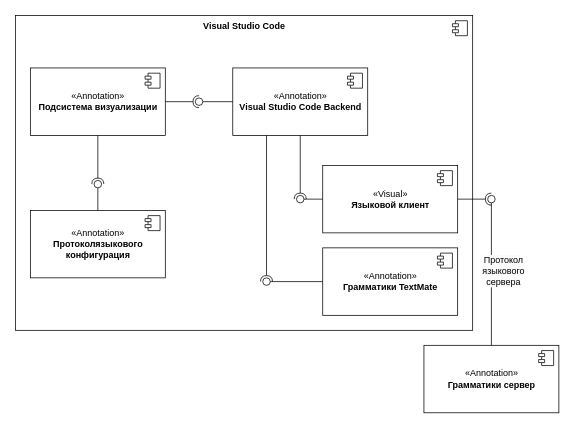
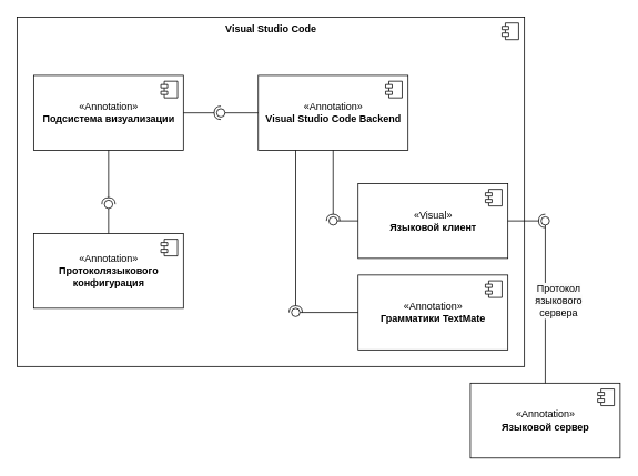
- <mxCell id="6" value="«Annotation»&lt;br&gt;&lt;b&gt;Грамматики сервер&lt;/b&gt;" style="html=1;dropTarget=0;" vertex="1" parent="1"><mxGeometry x="565" y="460" width="180" height="90" as="geometry" /></mxCell>
+ <mxCell id="6" value="«Annotation»&lt;br&gt;&lt;b&gt;Языковой сервер&lt;/b&gt;" style="html=1;dropTarget=0;" vertex="1" parent="1"><mxGeometry x="565" y="460" width="180" height="90" as="geometry" /></mxCell>
